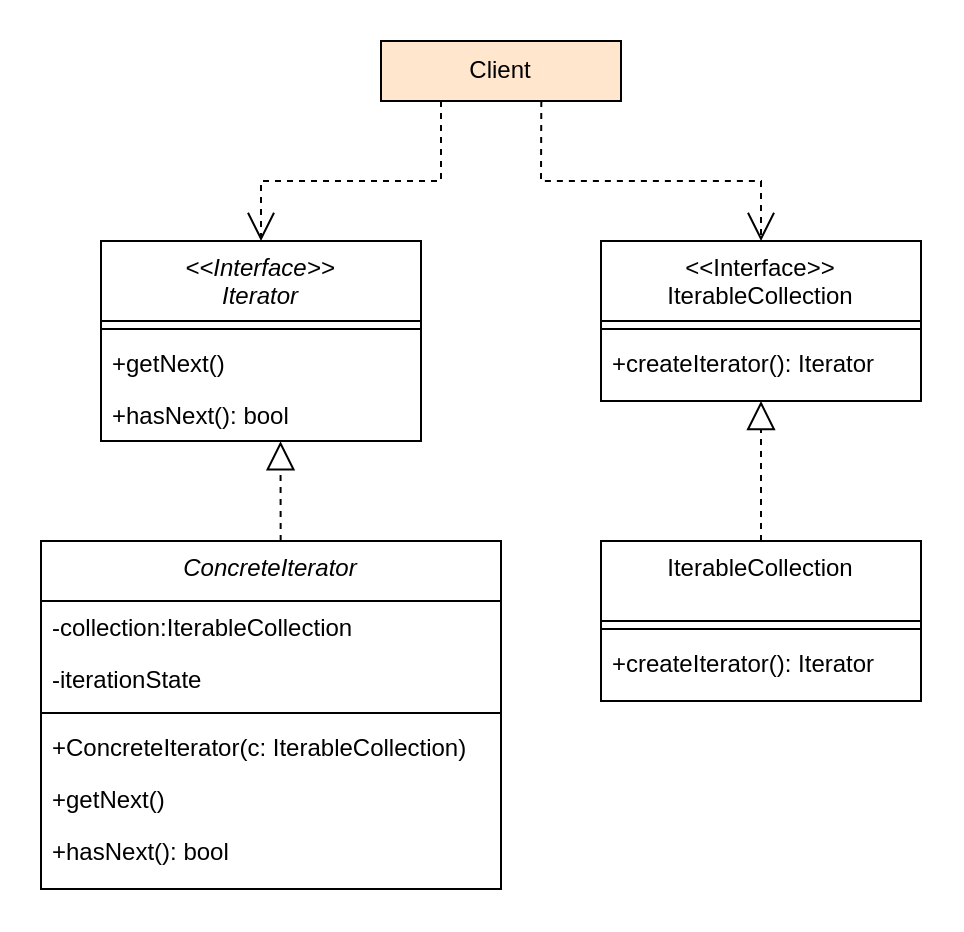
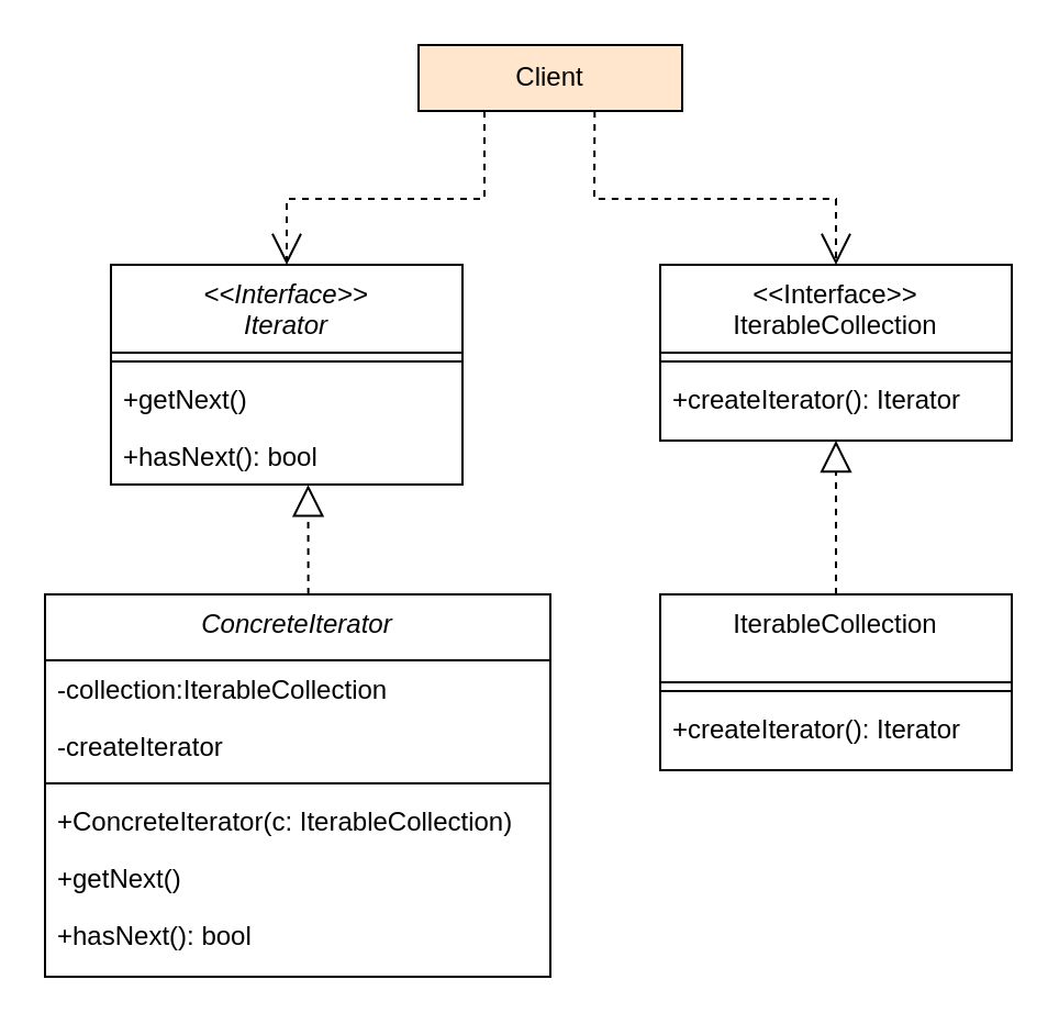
- <mxCell id="18" value="-iterationState&#10;&#10;&#10;" style="text;align=left;verticalAlign=top;spacingLeft=4;spacingRight=4;overflow=hidden;rotatable=0;points=[[0,0.5],[1,0.5]];portConstraint=eastwest;" vertex="1" parent="16"><mxGeometry y="56" width="230" height="26" as="geometry" /></mxCell>
+ <mxCell id="18" value="-createIterator&#10;&#10;&#10;" style="text;align=left;verticalAlign=top;spacingLeft=4;spacingRight=4;overflow=hidden;rotatable=0;points=[[0,0.5],[1,0.5]];portConstraint=eastwest;" vertex="1" parent="16"><mxGeometry y="56" width="230" height="26" as="geometry" /></mxCell>
